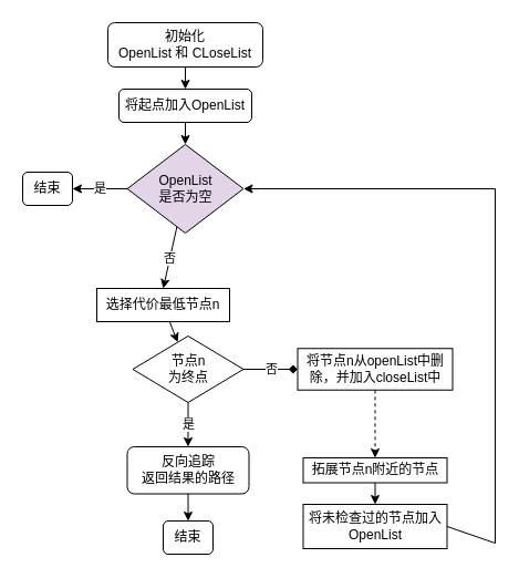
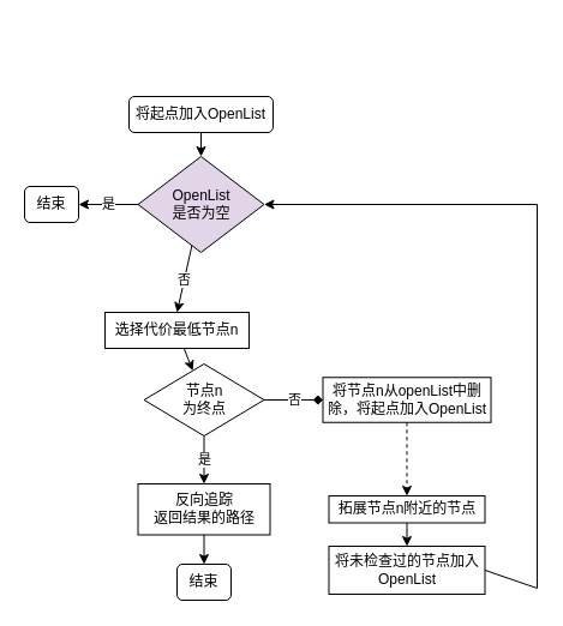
- <mxCell id="3" value="初始化&lt;br&gt;OpenList 和 CLoseList" style="rounded=1;whiteSpace=wrap;html=1;" vertex="1" parent="1"><mxGeometry x="97" y="20" width="140" height="40" as="geometry" /></mxCell>
- <mxCell id="2" value="" style="edgeStyle=none;html=1;" edge="1" parent="1" source="3" target="5"><mxGeometry relative="1" as="geometry" /></mxCell>
- <mxCell id="19" value="将节点n从openList中删除，并加入closeList中" style="whiteSpace=wrap;html=1;rounded=0;" vertex="1" parent="1"><mxGeometry x="268.5" y="314.25" width="140" height="37.5" as="geometry" /></mxCell>
+ <mxCell id="19" value="将节点n从openList中删除，将起点加入OpenList" style="whiteSpace=wrap;html=1;rounded=0;" vertex="1" parent="1"><mxGeometry x="268.5" y="314.25" width="140" height="37.5" as="geometry" /></mxCell>
- <mxCell id="15" value="反向追踪&lt;br&gt;返回结果的路径" style="whiteSpace=wrap;html=1;rounded=1;" vertex="1" parent="1"><mxGeometry x="114.5" y="403" width="110" height="42.5" as="geometry" /></mxCell>
+ <mxCell id="15" value="反向追踪&lt;br&gt;返回结果的路径" style="rounded=0;whiteSpace=wrap;html=1;" vertex="1" parent="1"><mxGeometry x="114.5" y="403" width="110" height="42.5" as="geometry" /></mxCell>
